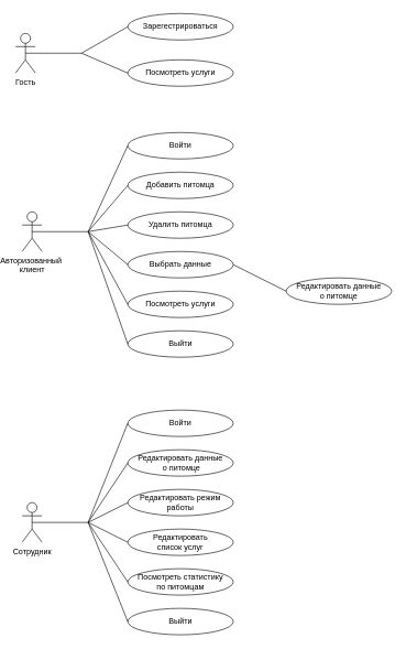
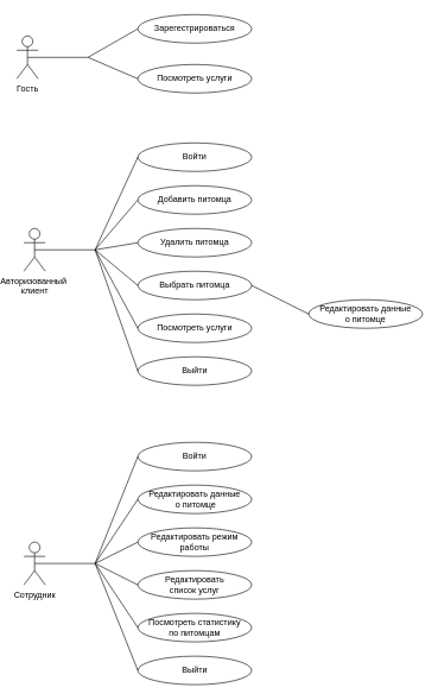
- <mxCell id="12" value="Выбрать данные" style="ellipse;whiteSpace=wrap;html=1;align=center;" parent="1" vertex="1"><mxGeometry x="190" y="380" width="160" height="40" as="geometry" /></mxCell>
+ <mxCell id="12" value="Выбрать питомца" style="ellipse;whiteSpace=wrap;html=1;align=center;" parent="1" vertex="1"><mxGeometry x="190" y="380" width="160" height="40" as="geometry" /></mxCell>
